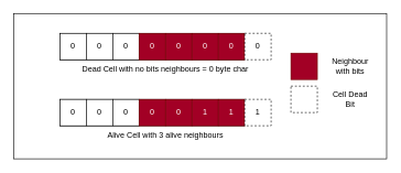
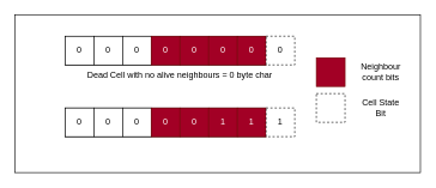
- <mxCell id="26" value="Neighbour&lt;br&gt;with bits" style="text;html=1;strokeColor=none;fillColor=none;align=center;verticalAlign=middle;whiteSpace=wrap;rounded=0;dashed=1;" parent="1" vertex="1"><mxGeometry x="500" y="85" width="60" height="30" as="geometry" /></mxCell>
+ <mxCell id="26" value="Neighbour&lt;br&gt;count bits" style="text;html=1;strokeColor=none;fillColor=none;align=center;verticalAlign=middle;whiteSpace=wrap;rounded=0;dashed=1;" parent="1" vertex="1"><mxGeometry x="500" y="85" width="60" height="30" as="geometry" /></mxCell>
- <mxCell id="21" value="Dead Cell with no bits neighbours = 0 byte char" style="text;html=1;strokeColor=none;fillColor=none;align=center;verticalAlign=middle;whiteSpace=wrap;rounded=0;" parent="1" vertex="1"><mxGeometry x="90" y="90" width="320" height="30" as="geometry" /></mxCell>
+ <mxCell id="21" value="Dead Cell with no alive neighbours = 0 byte char" style="text;html=1;strokeColor=none;fillColor=none;align=center;verticalAlign=middle;whiteSpace=wrap;rounded=0;" parent="1" vertex="1"><mxGeometry x="90" y="90" width="320" height="30" as="geometry" /></mxCell>
- <mxCell id="25" value="Cell Dead Bit" style="text;html=1;strokeColor=none;fillColor=none;align=center;verticalAlign=middle;whiteSpace=wrap;rounded=0;dashed=1;" parent="1" vertex="1"><mxGeometry x="500" y="135" width="60" height="30" as="geometry" /></mxCell>
+ <mxCell id="25" value="Cell State Bit" style="text;html=1;strokeColor=none;fillColor=none;align=center;verticalAlign=middle;whiteSpace=wrap;rounded=0;dashed=1;" parent="1" vertex="1"><mxGeometry x="500" y="135" width="60" height="30" as="geometry" /></mxCell>
- <mxCell id="22" value="Alive Cell with 3 alive neighbours" style="text;html=1;strokeColor=none;fillColor=none;align=center;verticalAlign=middle;whiteSpace=wrap;rounded=0;" parent="1" vertex="1"><mxGeometry x="90" y="190" width="320" height="30" as="geometry" /></mxCell>
